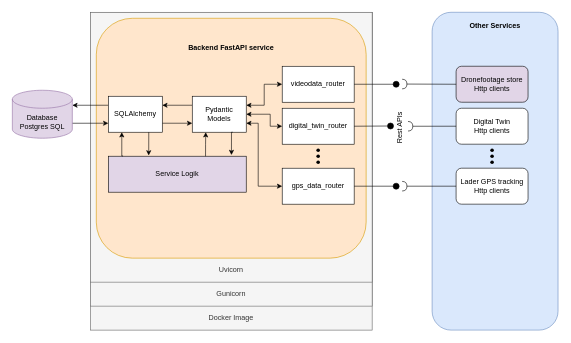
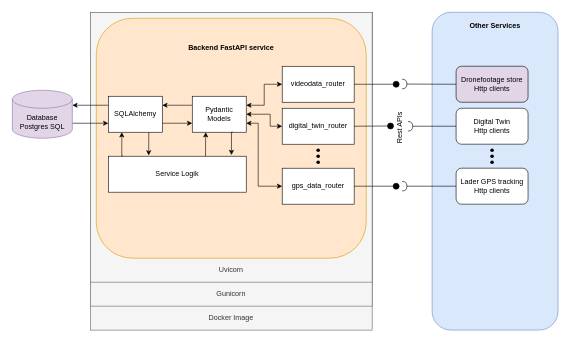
- <mxCell id="15" value="Service Logik" style="rounded=0;whiteSpace=wrap;html=1;fillColor=#e1d5e7;" parent="1" vertex="1"><mxGeometry x="180" y="260" width="230" height="60" as="geometry" /></mxCell>
+ <mxCell id="15" value="Service Logik" style="rounded=0;whiteSpace=wrap;html=1;" parent="1" vertex="1"><mxGeometry x="180" y="260" width="230" height="60" as="geometry" /></mxCell>
